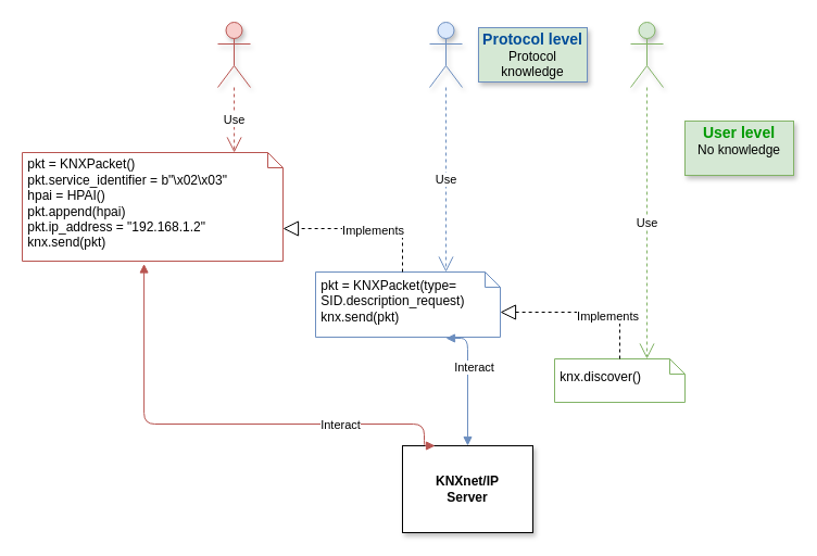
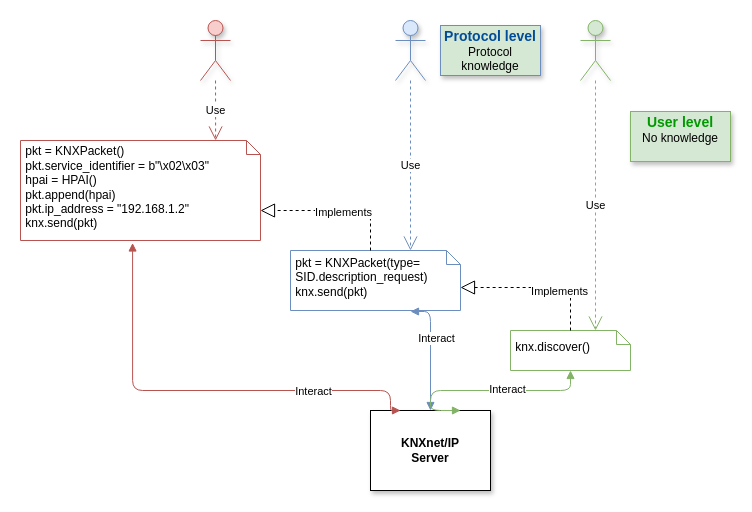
+ <mxCell id="22" value="" style="endArrow=block;html=1;exitX=0.5;exitY=1;exitDx=0;exitDy=0;exitPerimeter=0;entryX=0.75;entryY=0;entryDx=0;entryDy=0;edgeStyle=orthogonalEdgeStyle;startArrow=block;startFill=1;endFill=1;fillColor=#d5e8d4;strokeColor=#82b366;" parent="1" source="2" target="3" edge="1"><mxGeometry width="50" height="50" relative="1" as="geometry"><mxPoint x="152.08" y="263" as="sourcePoint" /><mxPoint x="390" y="470" as="targetPoint" /><Array as="points"><mxPoint x="570" y="390" /><mxPoint x="430" y="390" /></Array></mxGeometry></mxCell>
+ <mxCell id="23" value="Interact" style="edgeLabel;html=1;align=center;verticalAlign=middle;resizable=0;points=[];" parent="22" vertex="1" connectable="0"><mxGeometry x="-0.2" y="-2" relative="1" as="geometry"><mxPoint as="offset" /></mxGeometry></mxCell>
